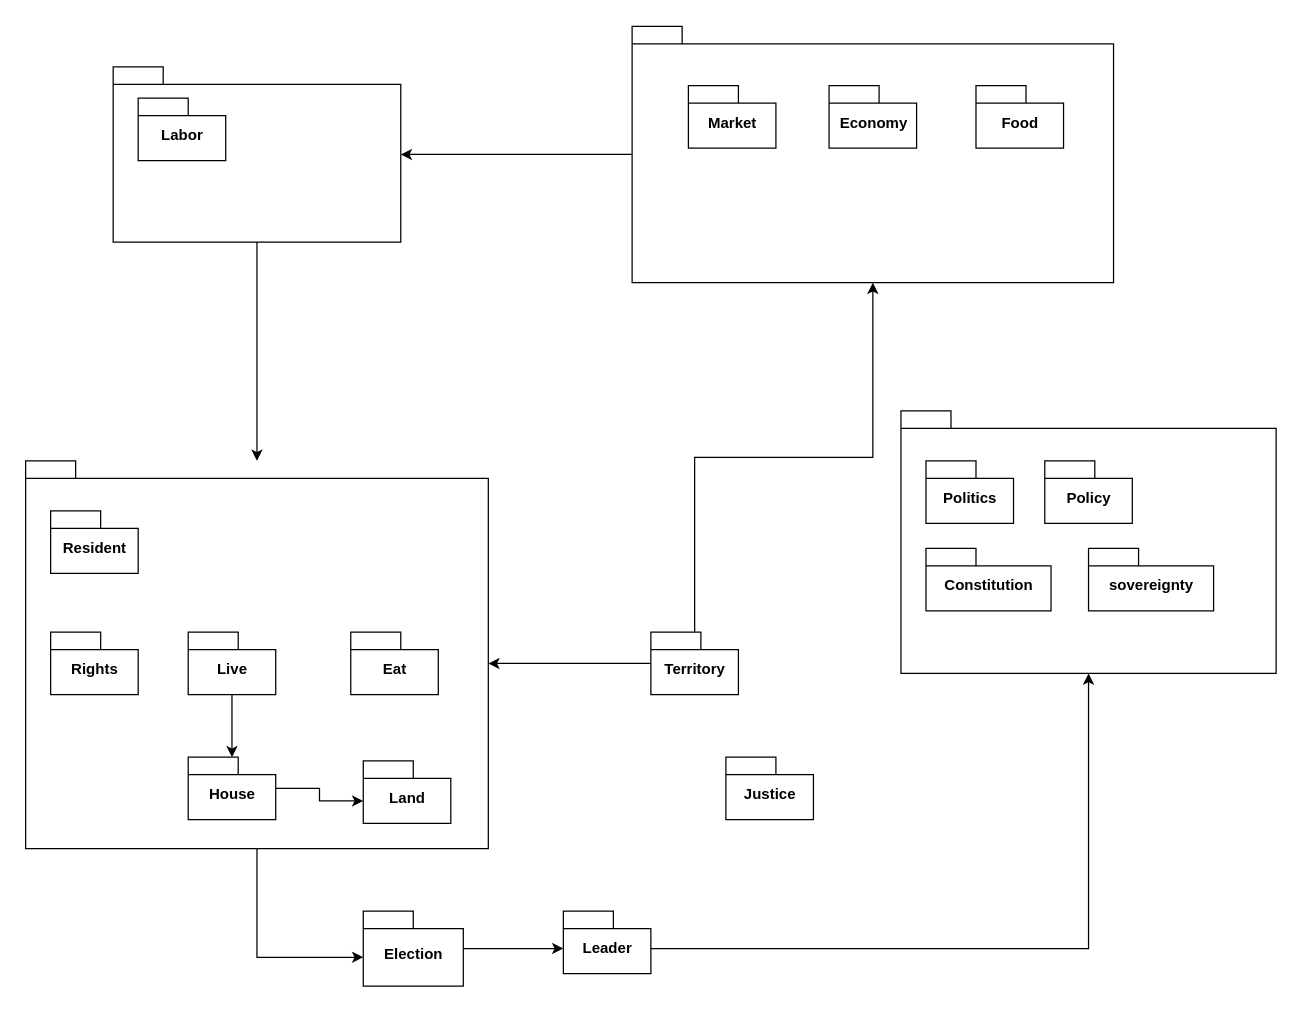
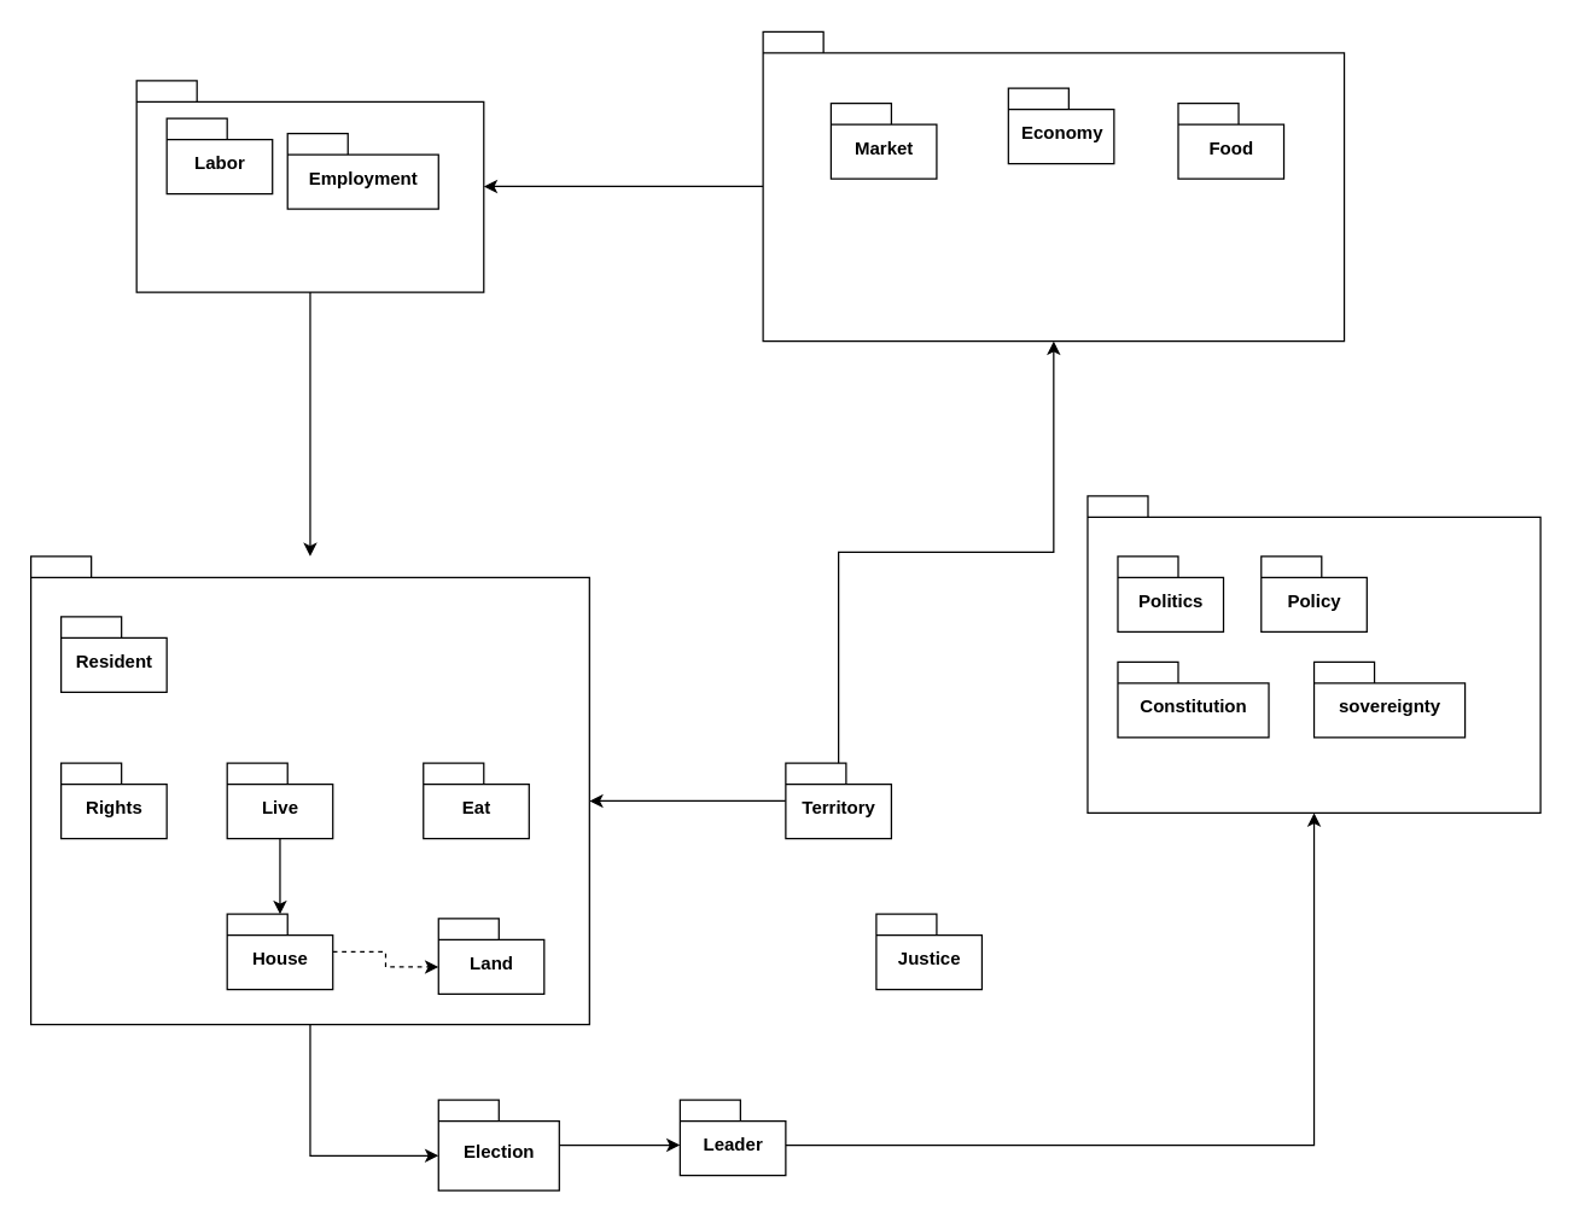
- <mxCell id="15" value="Economy" style="shape=folder;fontStyle=1;spacingTop=10;tabWidth=40;tabHeight=14;tabPosition=left;html=1;" vertex="1" parent="1"><mxGeometry x="662.5" y="68" width="70" height="50" as="geometry" /></mxCell>
+ <mxCell id="15" value="Economy" style="shape=folder;fontStyle=1;spacingTop=10;tabWidth=40;tabHeight=14;tabPosition=left;html=1;" vertex="1" parent="1"><mxGeometry x="667.5" y="58" width="70" height="50" as="geometry" /></mxCell>
+ <mxCell id="32" value="Employment" style="shape=folder;fontStyle=1;spacingTop=10;tabWidth=40;tabHeight=14;tabPosition=left;html=1;" vertex="1" parent="1"><mxGeometry x="190" y="88" width="100" height="50" as="geometry" /></mxCell>
- <mxCell id="30" style="edgeStyle=orthogonalEdgeStyle;rounded=0;orthogonalLoop=1;jettySize=auto;html=1;entryX=0;entryY=0;entryDx=0;entryDy=32;entryPerimeter=0;" edge="1" parent="1" source="31" target="29"><mxGeometry relative="1" as="geometry" /></mxCell>
+ <mxCell id="30" style="edgeStyle=orthogonalEdgeStyle;rounded=0;orthogonalLoop=1;jettySize=auto;html=1;entryX=0;entryY=0;entryDx=0;entryDy=32;entryPerimeter=0;dashed=1;" edge="1" parent="1" source="31" target="29"><mxGeometry relative="1" as="geometry" /></mxCell>
